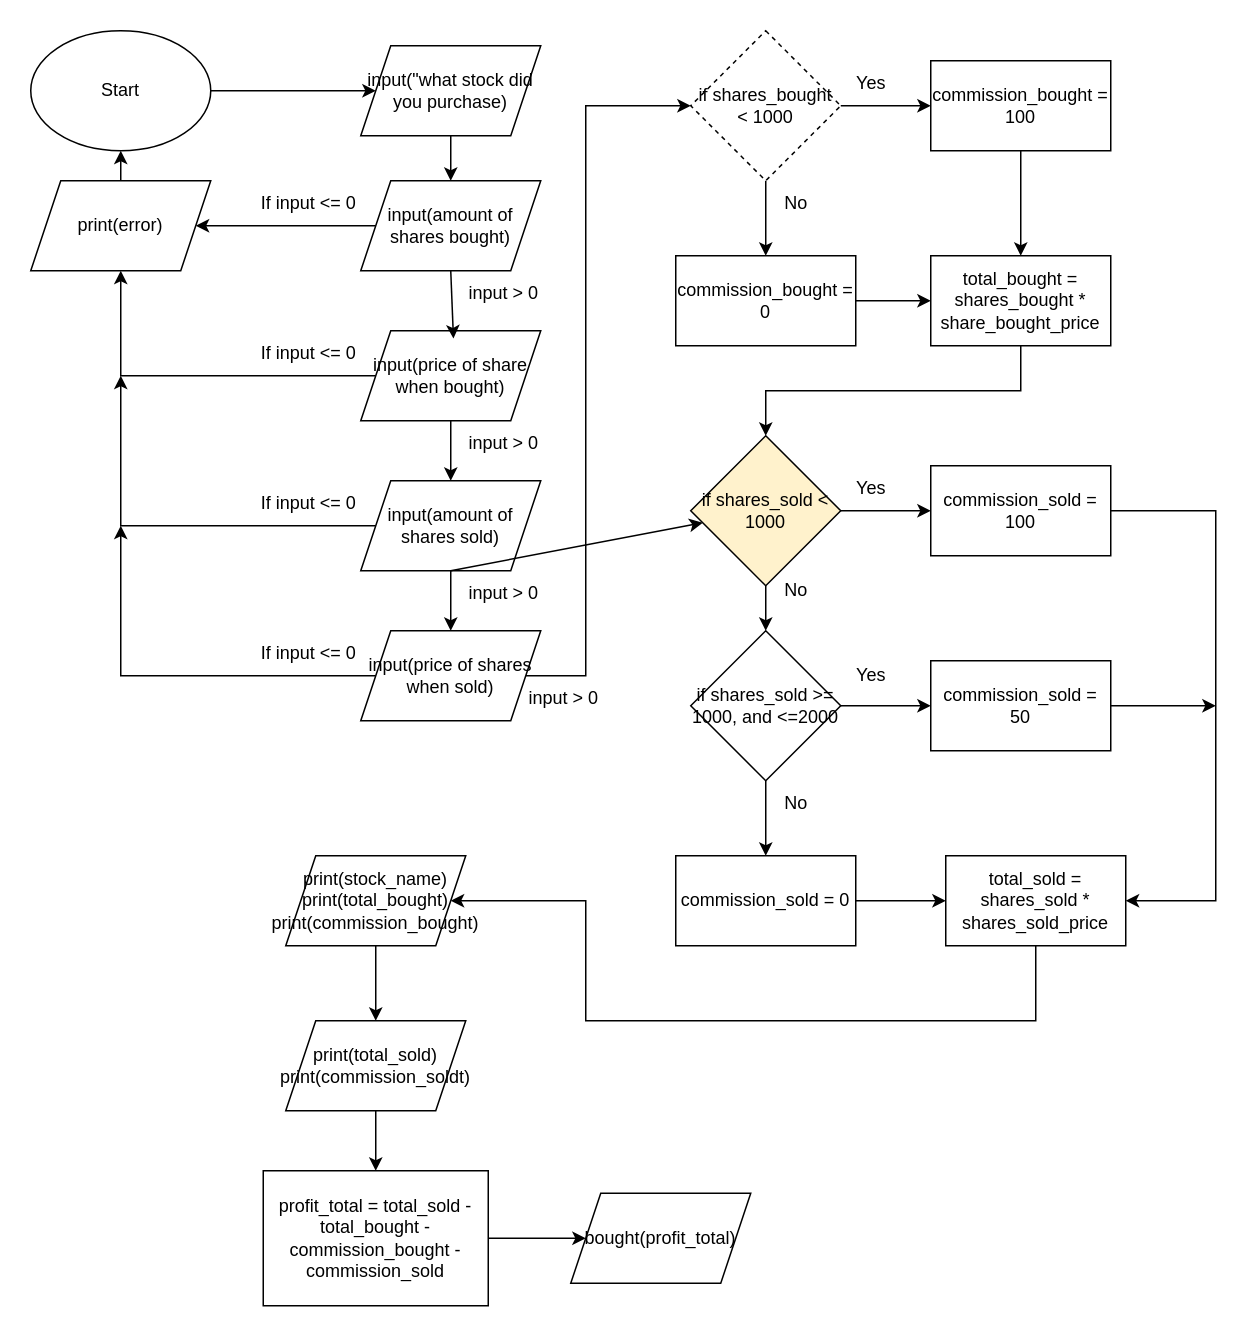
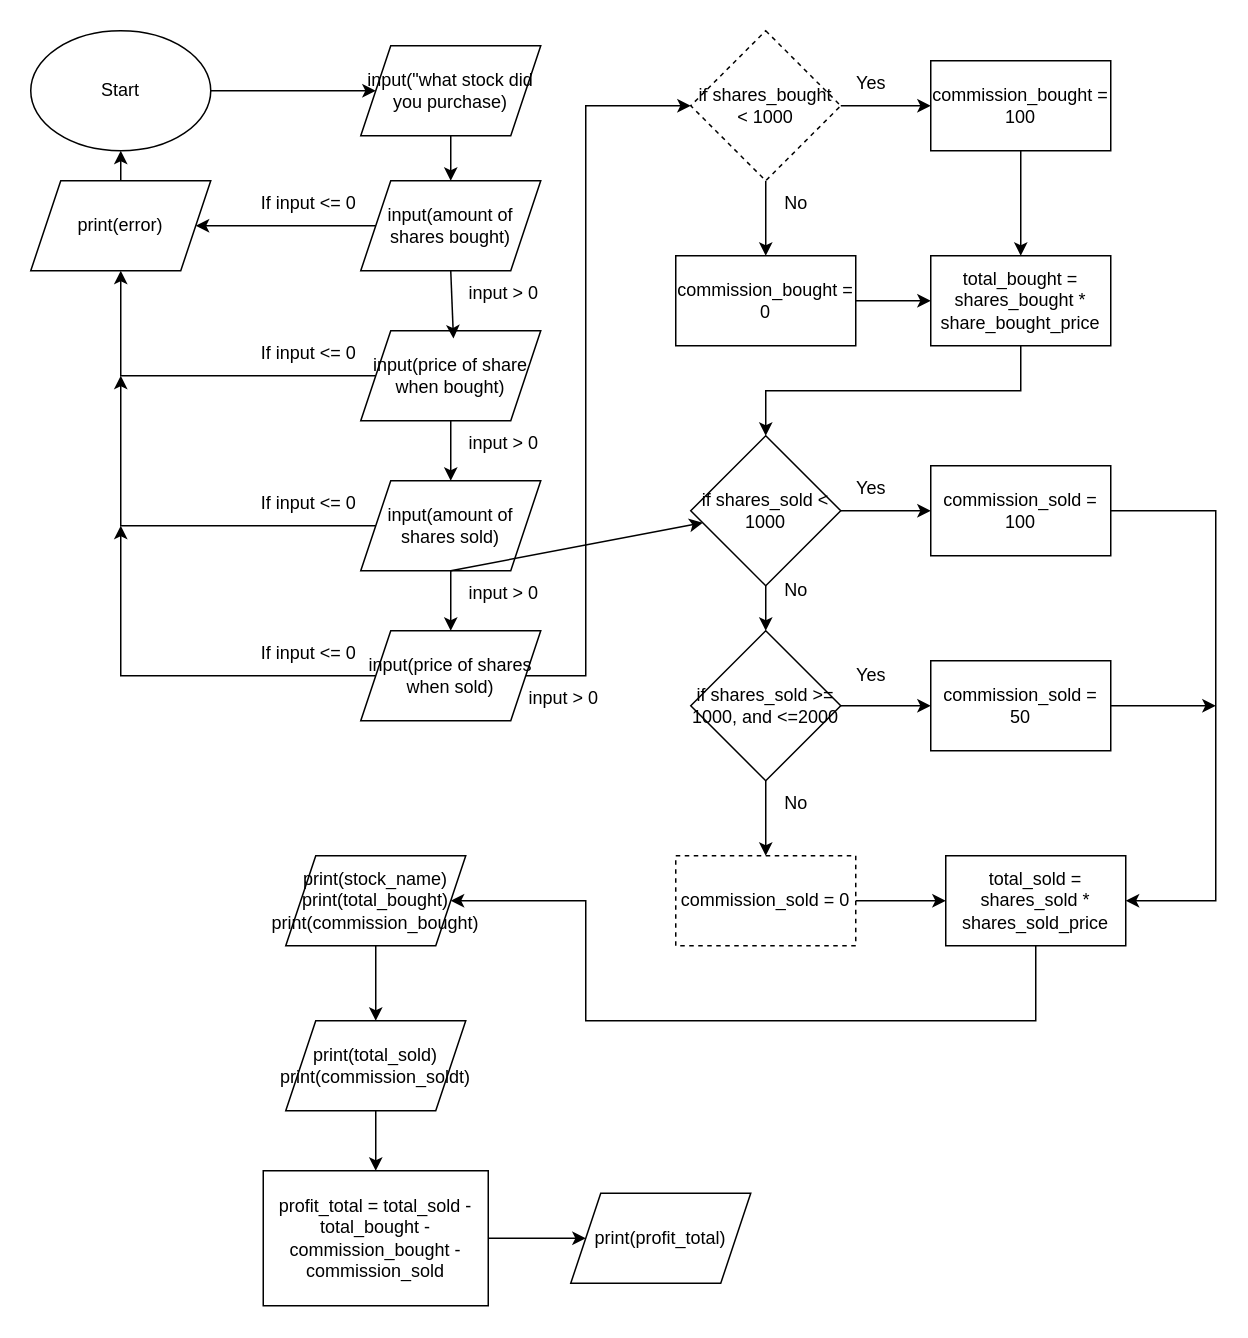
- <mxCell id="38" value="if shares_sold &amp;lt; 1000" style="rhombus;whiteSpace=wrap;html=1;fillColor=#fff2cc;" vertex="1" parent="1"><mxGeometry x="460" y="290" width="100" height="100" as="geometry" /></mxCell>
+ <mxCell id="38" value="if shares_sold &amp;lt; 1000" style="rhombus;whiteSpace=wrap;html=1;" vertex="1" parent="1"><mxGeometry x="460" y="290" width="100" height="100" as="geometry" /></mxCell>
- <mxCell id="42" value="commission_sold = 0" style="rounded=0;whiteSpace=wrap;html=1;" vertex="1" parent="1"><mxGeometry x="450" y="570" width="120" height="60" as="geometry" /></mxCell>
+ <mxCell id="42" value="commission_sold = 0" style="rounded=0;whiteSpace=wrap;html=1;dashed=1;" vertex="1" parent="1"><mxGeometry x="450" y="570" width="120" height="60" as="geometry" /></mxCell>
- <mxCell id="63" value="bought(profit_total)" style="shape=parallelogram;perimeter=parallelogramPerimeter;whiteSpace=wrap;html=1;fixedSize=1;" vertex="1" parent="1"><mxGeometry x="380" y="795" width="120" height="60" as="geometry" /></mxCell>
+ <mxCell id="63" value="print(profit_total)" style="shape=parallelogram;perimeter=parallelogramPerimeter;whiteSpace=wrap;html=1;fixedSize=1;" vertex="1" parent="1"><mxGeometry x="380" y="795" width="120" height="60" as="geometry" /></mxCell>
